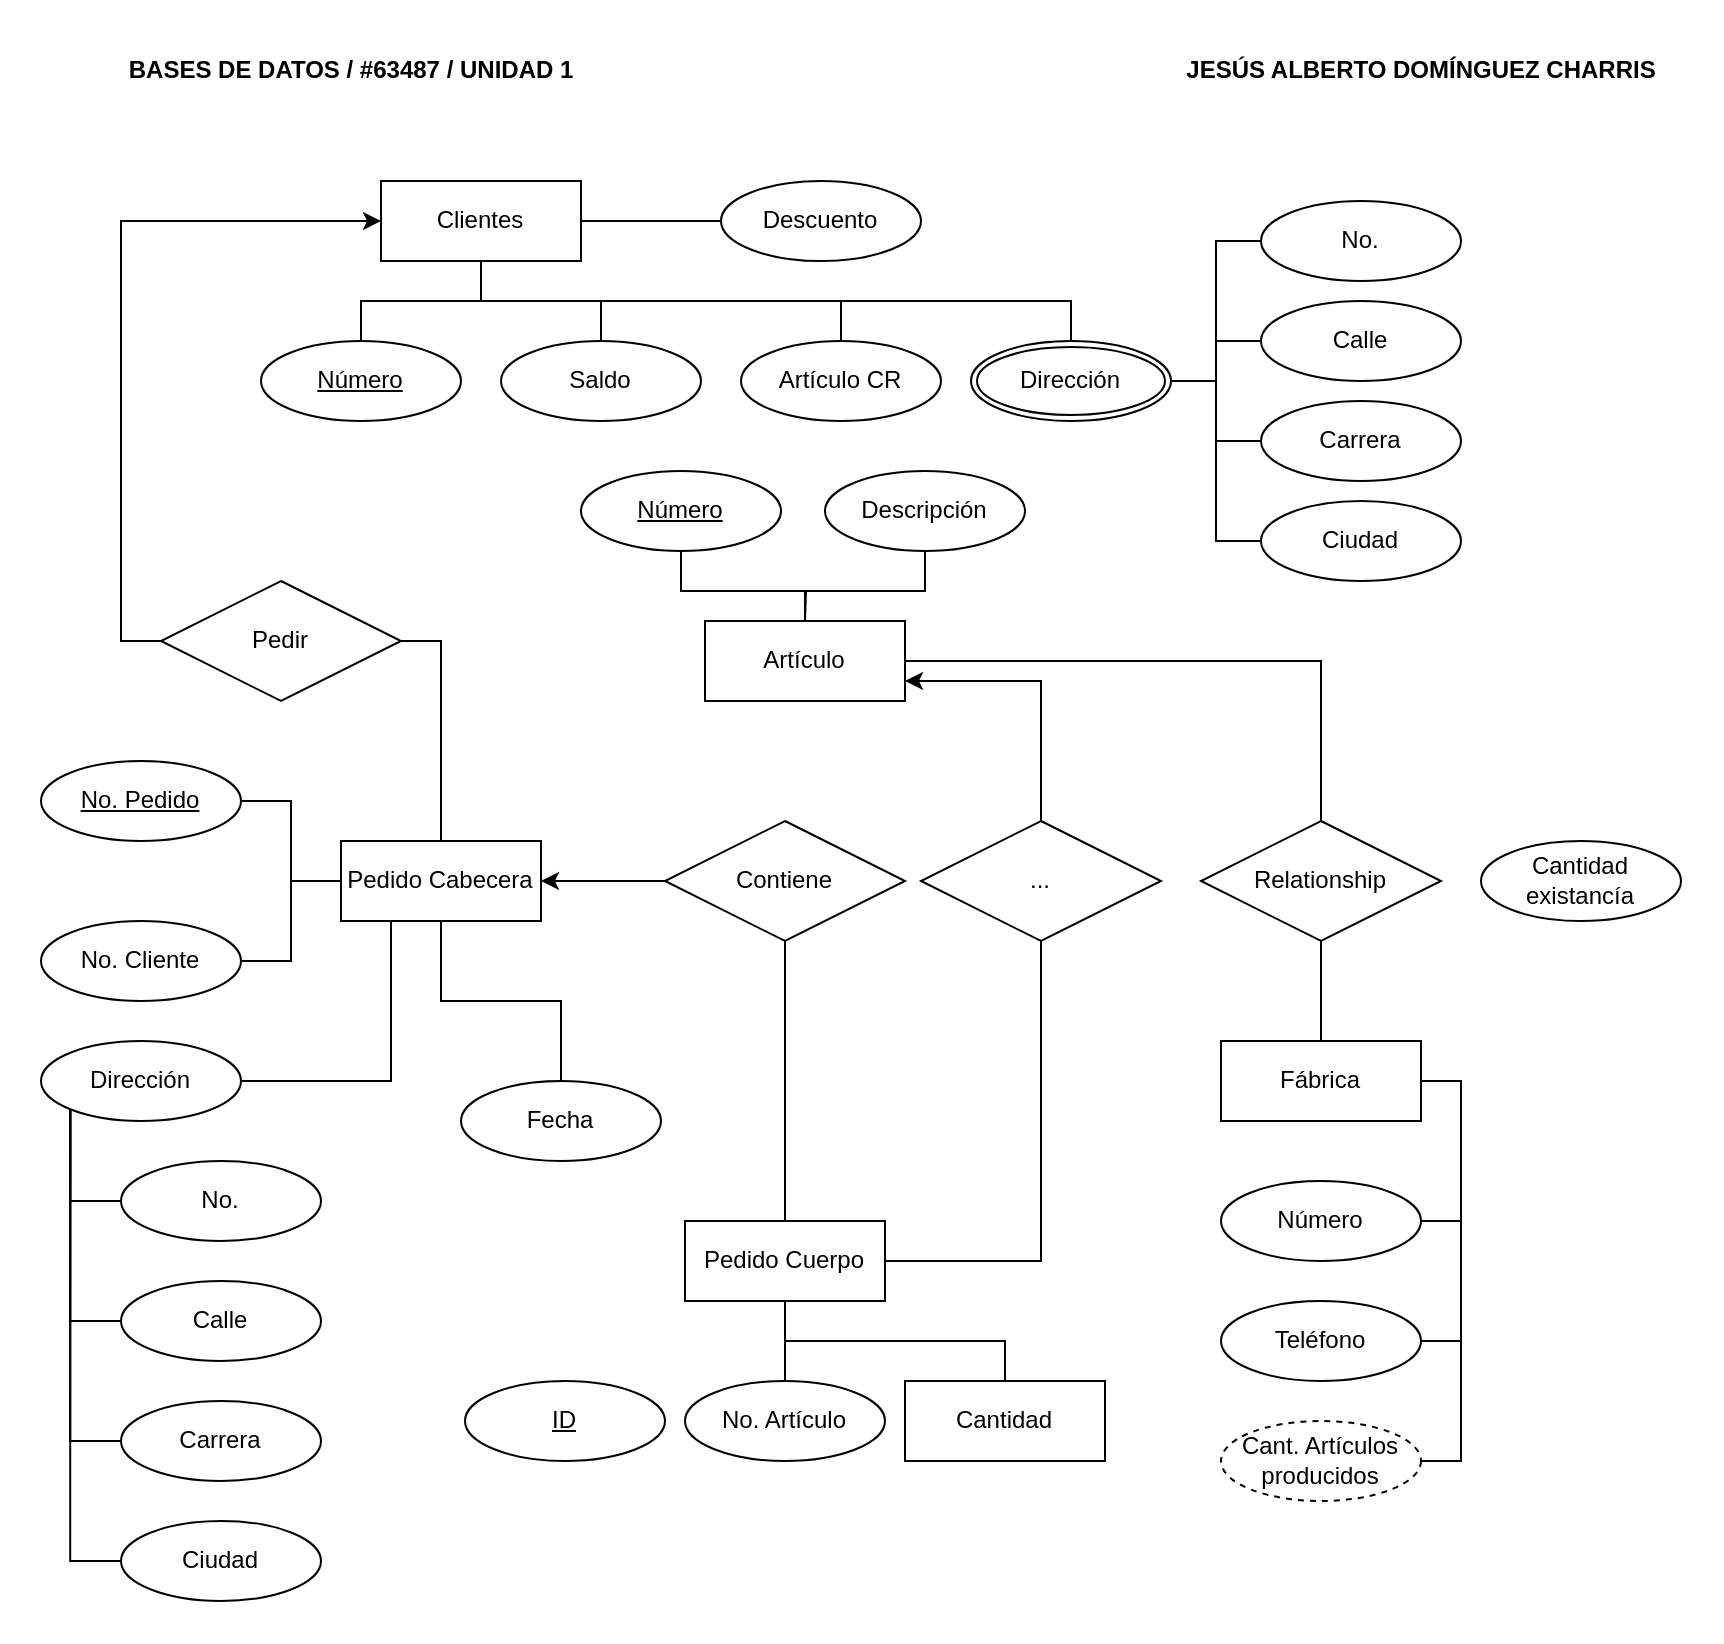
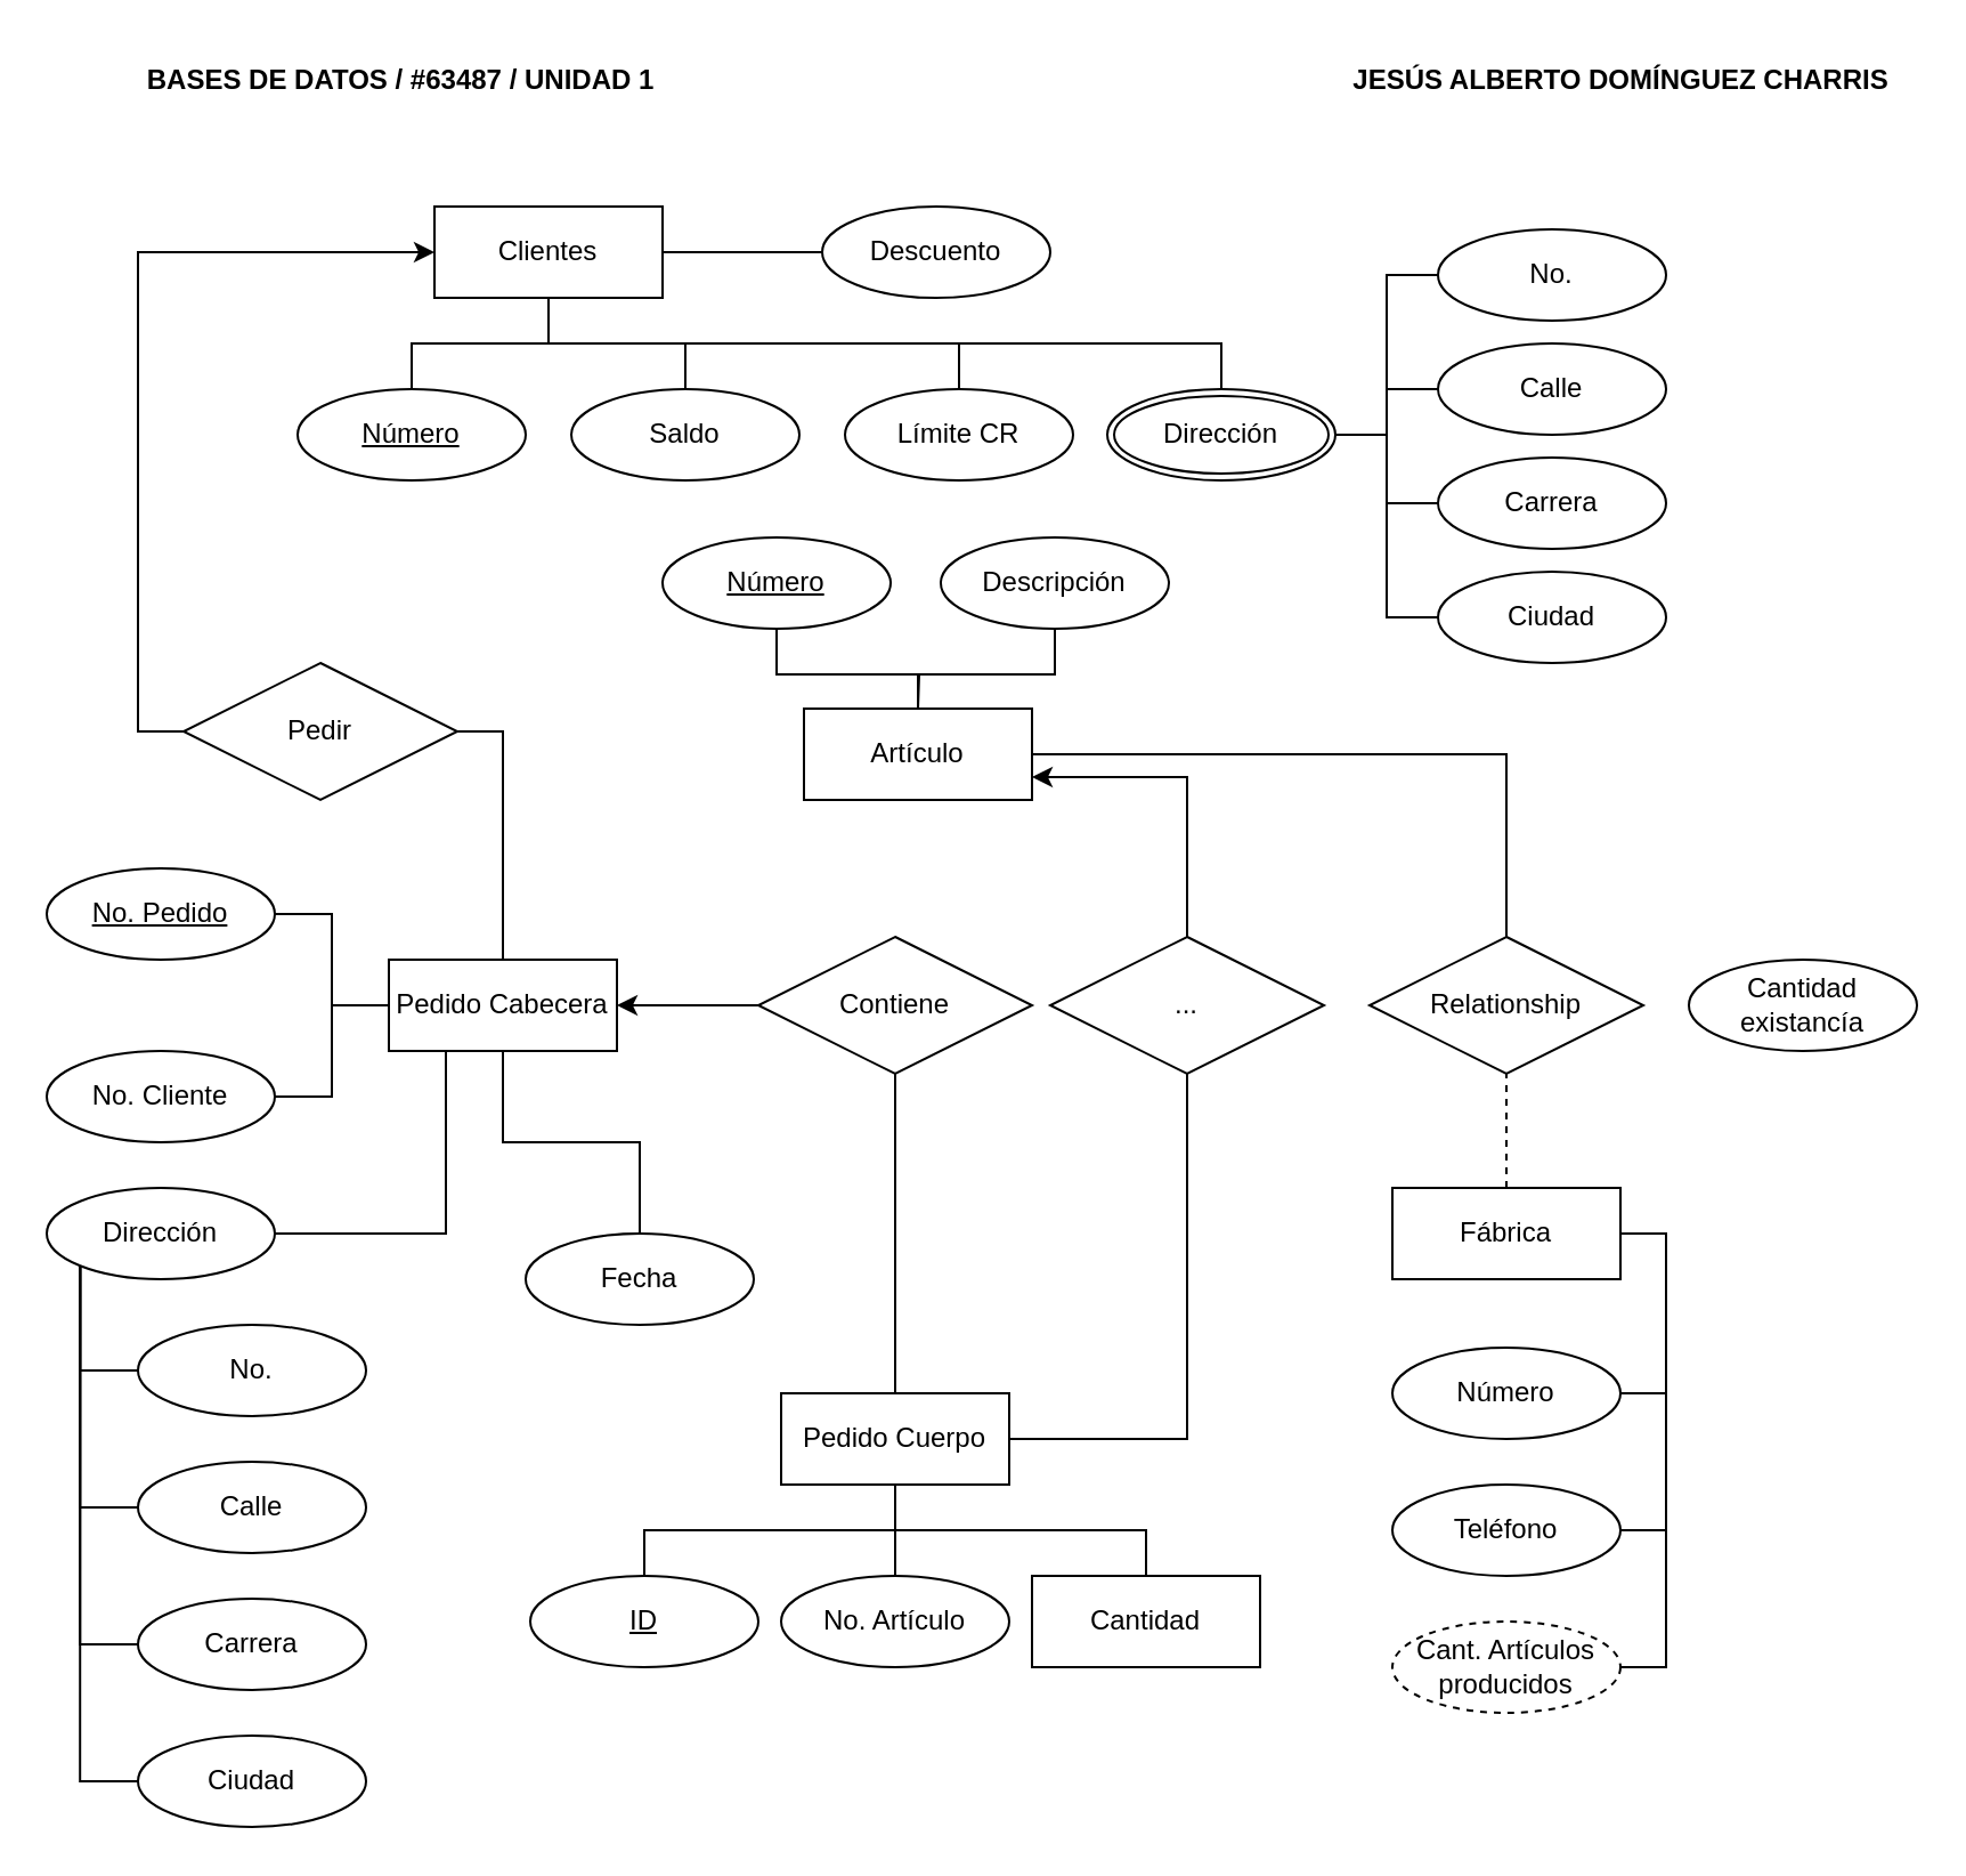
- <mxCell id="12" value="Artículo CR" style="ellipse;whiteSpace=wrap;html=1;align=center;" vertex="1" parent="1"><mxGeometry x="370" y="170" width="100" height="40" as="geometry" /></mxCell>
+ <mxCell id="12" value="Límite CR" style="ellipse;whiteSpace=wrap;html=1;align=center;" vertex="1" parent="1"><mxGeometry x="370" y="170" width="100" height="40" as="geometry" /></mxCell>
- <mxCell id="61" style="edgeStyle=orthogonalEdgeStyle;rounded=0;orthogonalLoop=1;jettySize=auto;html=1;exitX=0.5;exitY=0;exitDx=0;exitDy=0;entryX=0.5;entryY=1;entryDx=0;entryDy=0;endArrow=none;endFill=0;" edge="1" parent="1" source="65" target="70"><mxGeometry relative="1" as="geometry" /></mxCell>
+ <mxCell id="61" style="edgeStyle=orthogonalEdgeStyle;rounded=0;orthogonalLoop=1;jettySize=auto;html=1;exitX=0.5;exitY=0;exitDx=0;exitDy=0;entryX=0.5;entryY=1;entryDx=0;entryDy=0;endArrow=none;endFill=0;dashed=1;" edge="1" parent="1" source="65" target="70"><mxGeometry relative="1" as="geometry" /></mxCell>
+ <mxCell id="45" style="edgeStyle=orthogonalEdgeStyle;rounded=0;orthogonalLoop=1;jettySize=auto;html=1;exitX=0.5;exitY=0;exitDx=0;exitDy=0;entryX=0.5;entryY=1;entryDx=0;entryDy=0;endArrow=none;endFill=0;" edge="1" parent="1" source="46" target="44"><mxGeometry relative="1" as="geometry" /></mxCell>
